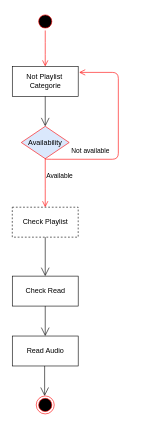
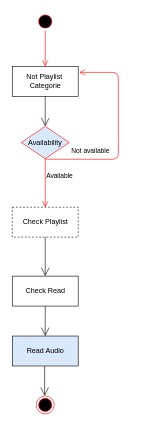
- <mxCell id="16" value="Read Audio" style="html=1;" parent="1" vertex="1"><mxGeometry x="20" y="560" width="110" height="50" as="geometry" /></mxCell>
+ <mxCell id="16" value="Read Audio" style="html=1;fillColor=#dae8fc;" parent="1" vertex="1"><mxGeometry x="20" y="560" width="110" height="50" as="geometry" /></mxCell>
